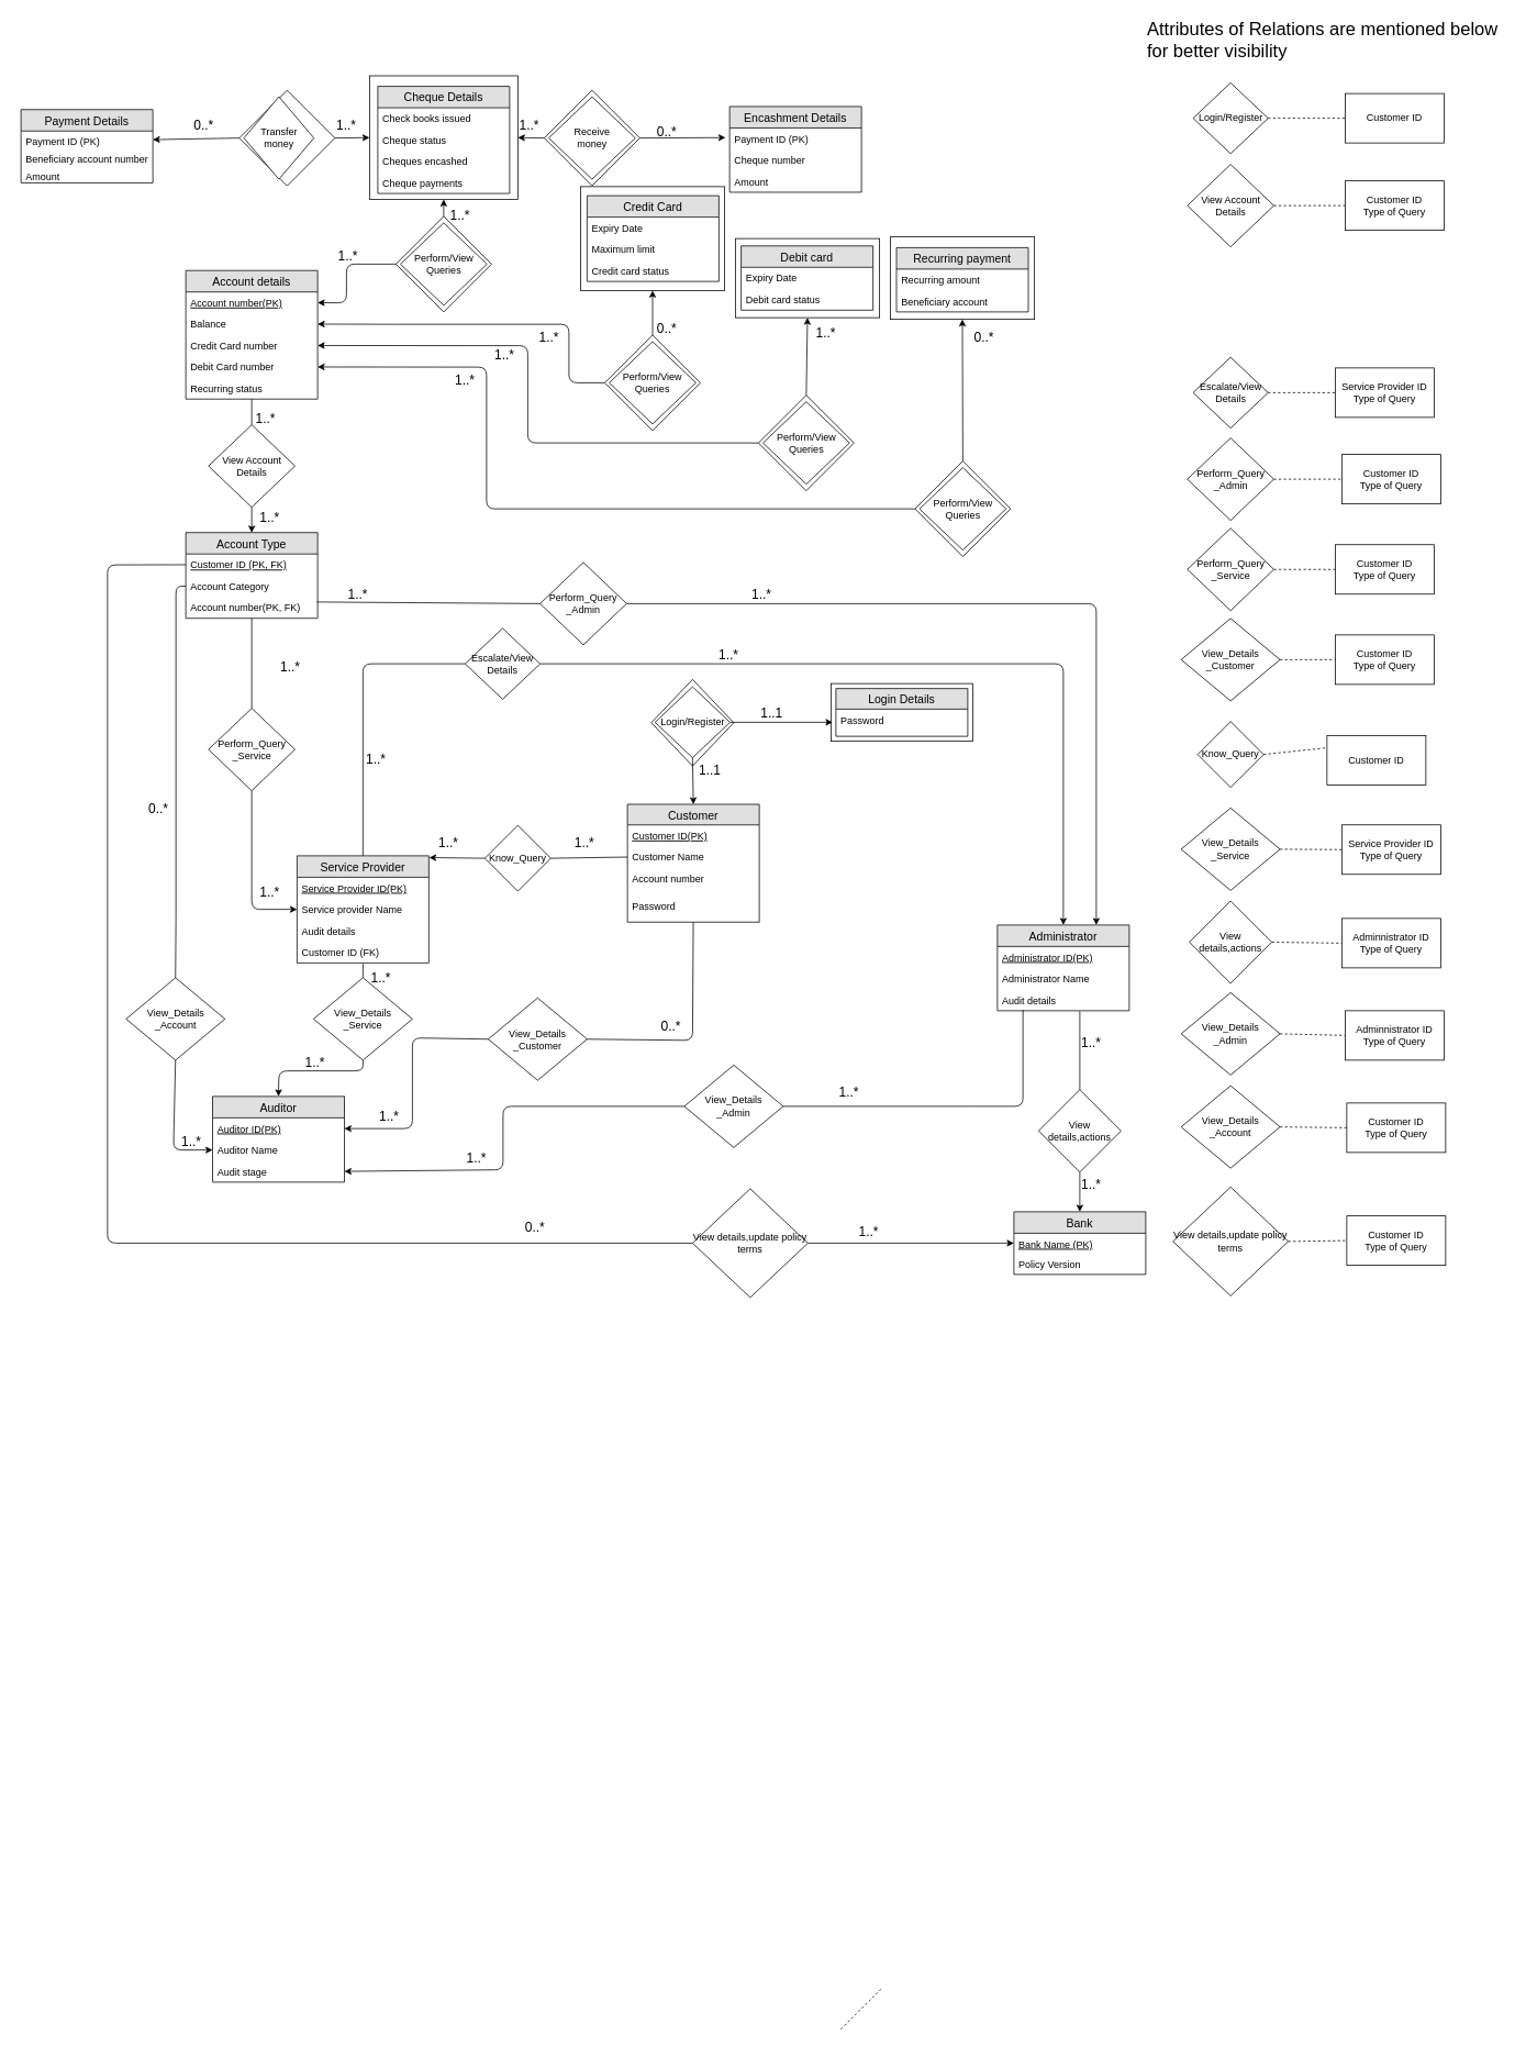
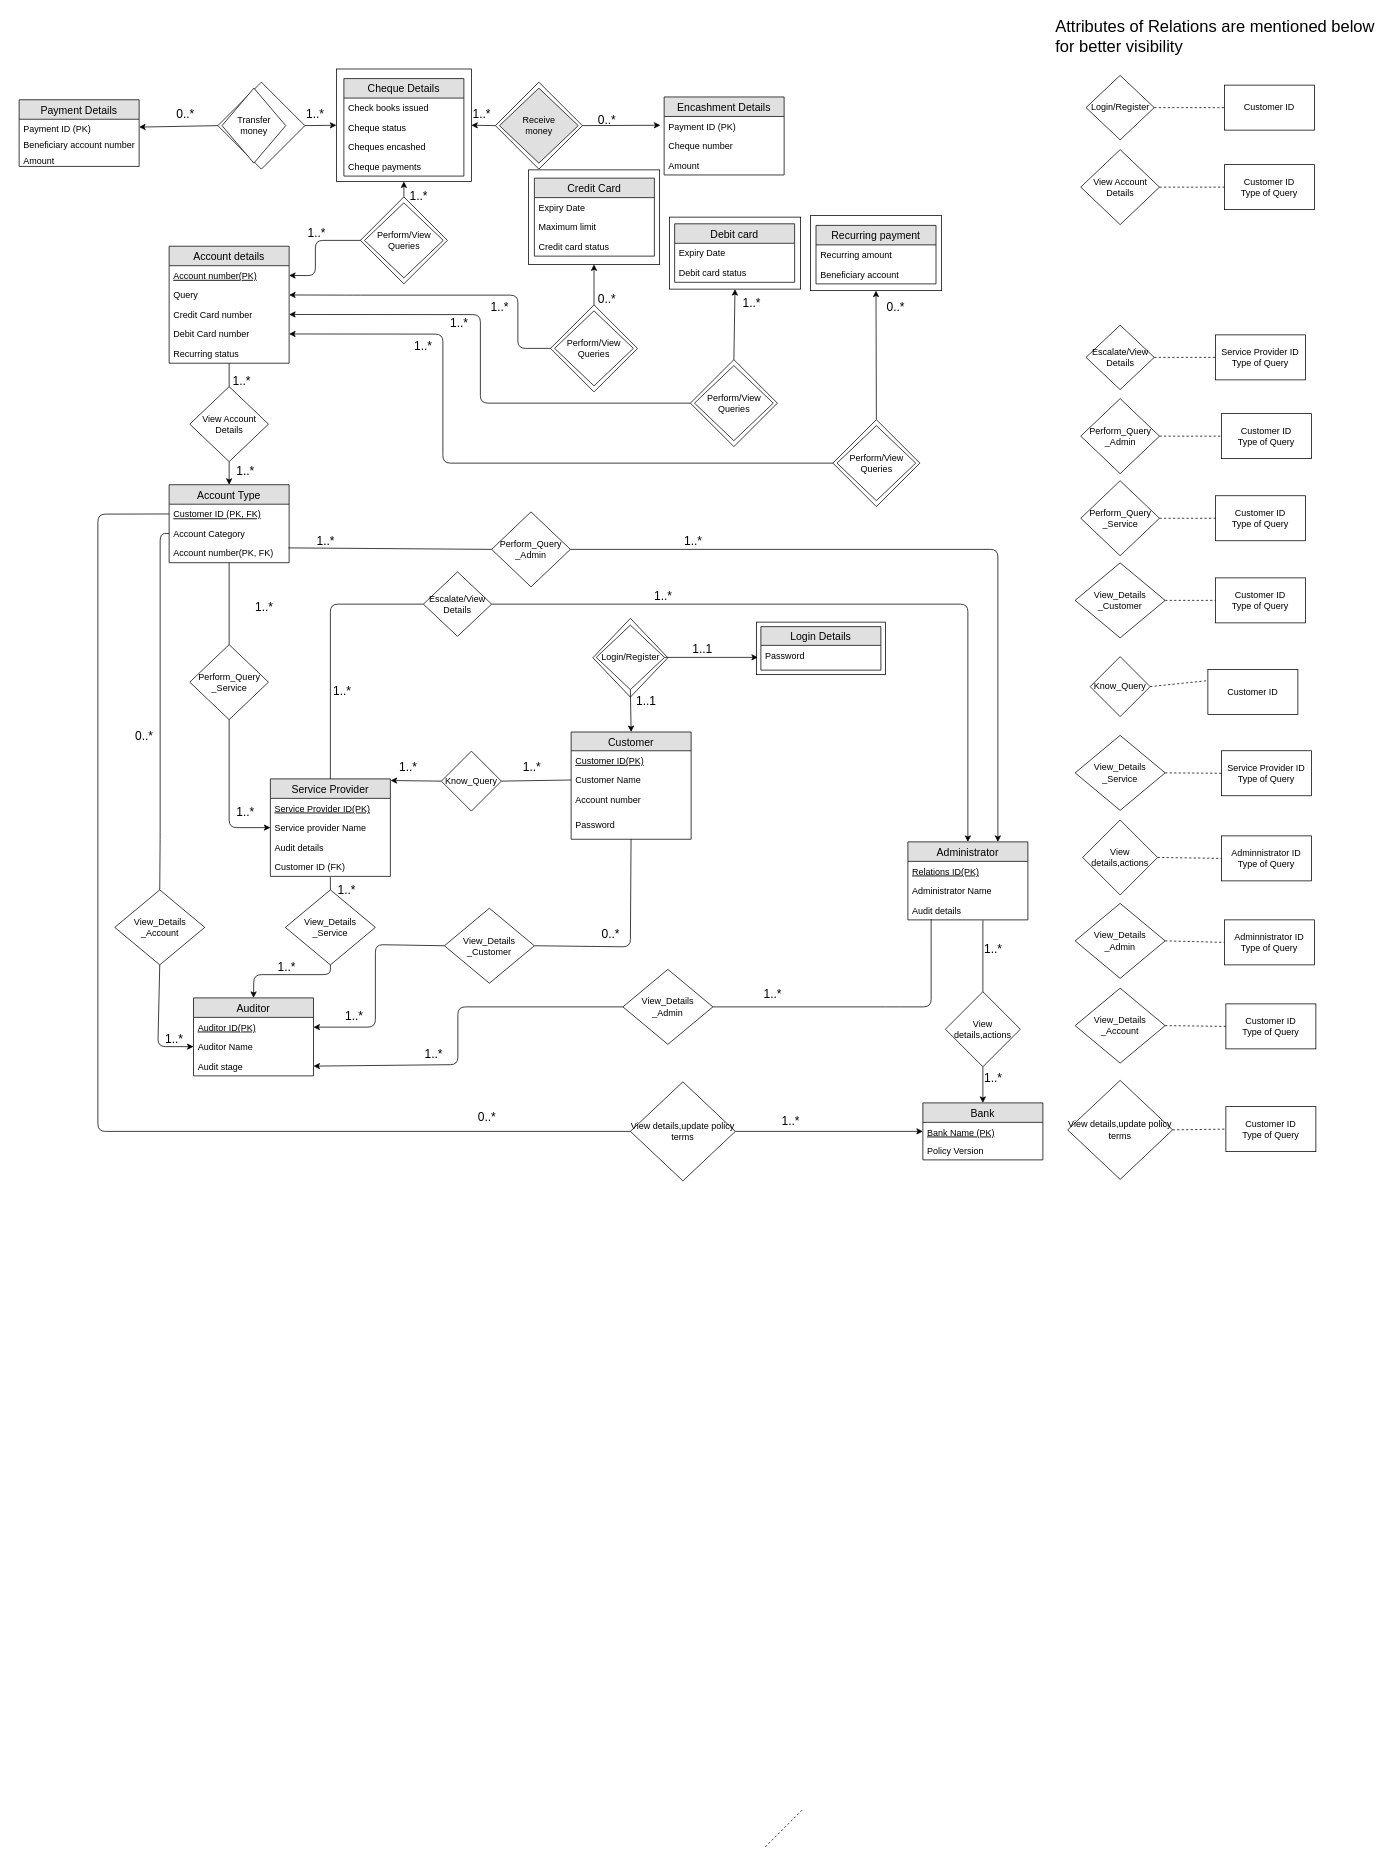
- <mxCell id="114" value="&lt;font style=&quot;font-size: 22px&quot;&gt;Attributes of Relations are mentioned below&lt;br&gt;for better visibility&lt;br&gt;&lt;/font&gt;" style="text;html=1;resizable=0;points=[];autosize=1;align=left;verticalAlign=top;spacingTop=-4;fontColor=#000000;" vertex="1" parent="1"><mxGeometry x="1390" y="20" width="440" height="40" as="geometry" /></mxCell>
+ <mxCell id="114" value="&lt;font style=&quot;font-size: 22px&quot;&gt;Attributes of Relations are mentioned below&lt;br&gt;for better visibility&lt;br&gt;&lt;/font&gt;" style="text;html=1;resizable=0;points=[];autosize=1;align=left;verticalAlign=top;spacingTop=-4;fontColor=#000000;" vertex="1" parent="1"><mxGeometry x="1405" y="20" width="440" height="40" as="geometry" /></mxCell>
- <mxCell id="10" value="Receive&lt;br&gt;money" style="rhombus;whiteSpace=wrap;html=1;" vertex="1" parent="8"><mxGeometry x="5.5" y="8" width="105" height="100" as="geometry" /></mxCell>
+ <mxCell id="10" value="Receive&lt;br&gt;money" style="rhombus;whiteSpace=wrap;html=1;fillColor=#e0e0e0;" vertex="1" parent="8"><mxGeometry x="5.5" y="8" width="105" height="100" as="geometry" /></mxCell>
- <mxCell id="37" value="Balance" style="text;strokeColor=none;fillColor=none;spacingLeft=4;spacingRight=4;overflow=hidden;rotatable=0;points=[[0,0.5],[1,0.5]];portConstraint=eastwest;fontSize=12;" vertex="1" parent="35"><mxGeometry y="52" width="160" height="26" as="geometry" /></mxCell>
+ <mxCell id="37" value="Query" style="text;strokeColor=none;fillColor=none;spacingLeft=4;spacingRight=4;overflow=hidden;rotatable=0;points=[[0,0.5],[1,0.5]];portConstraint=eastwest;fontSize=12;" vertex="1" parent="35"><mxGeometry y="52" width="160" height="26" as="geometry" /></mxCell>
- <mxCell id="29" value="Administrator ID(PK)" style="text;strokeColor=none;fillColor=none;spacingLeft=4;spacingRight=4;overflow=hidden;rotatable=0;points=[[0,0.5],[1,0.5]];portConstraint=eastwest;fontSize=12;fontStyle=4" vertex="1" parent="28"><mxGeometry y="26" width="160" height="26" as="geometry" /></mxCell>
+ <mxCell id="29" value="Relations ID(PK)" style="text;strokeColor=none;fillColor=none;spacingLeft=4;spacingRight=4;overflow=hidden;rotatable=0;points=[[0,0.5],[1,0.5]];portConstraint=eastwest;fontSize=12;fontStyle=4" vertex="1" parent="28"><mxGeometry y="26" width="160" height="26" as="geometry" /></mxCell>
